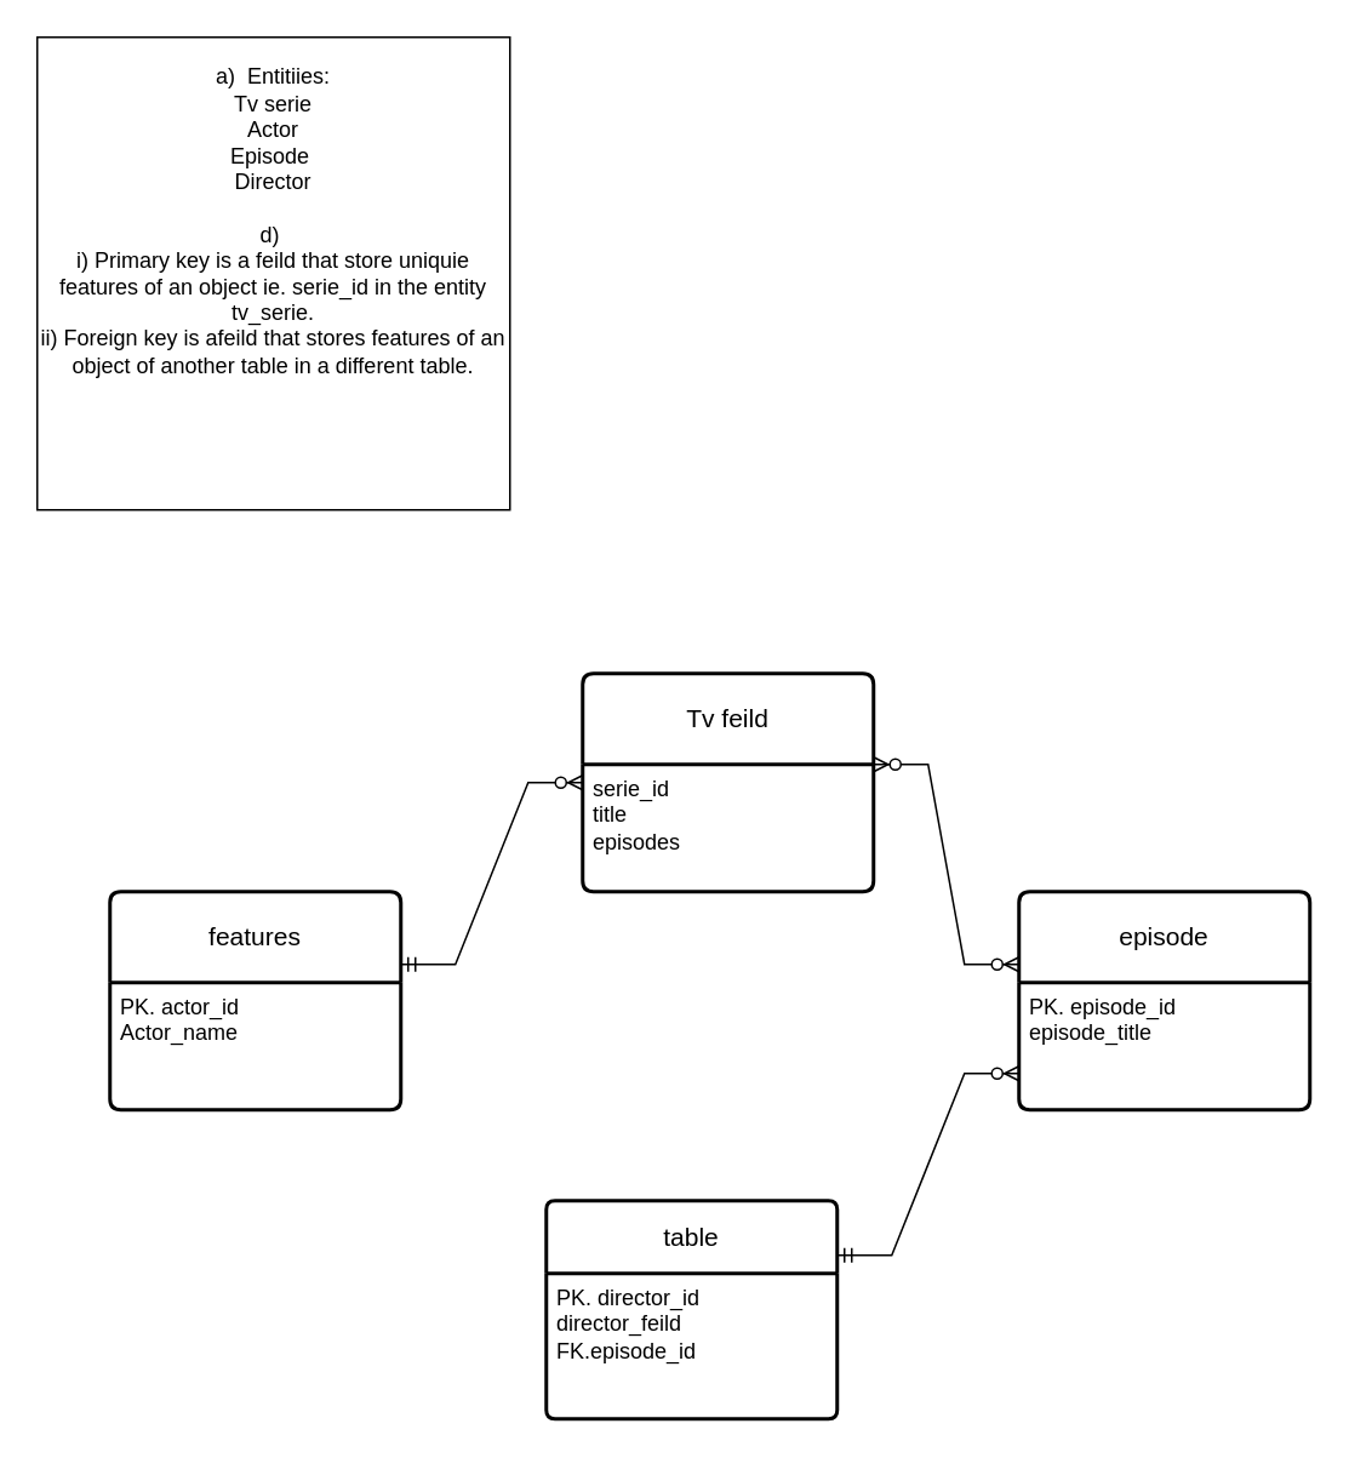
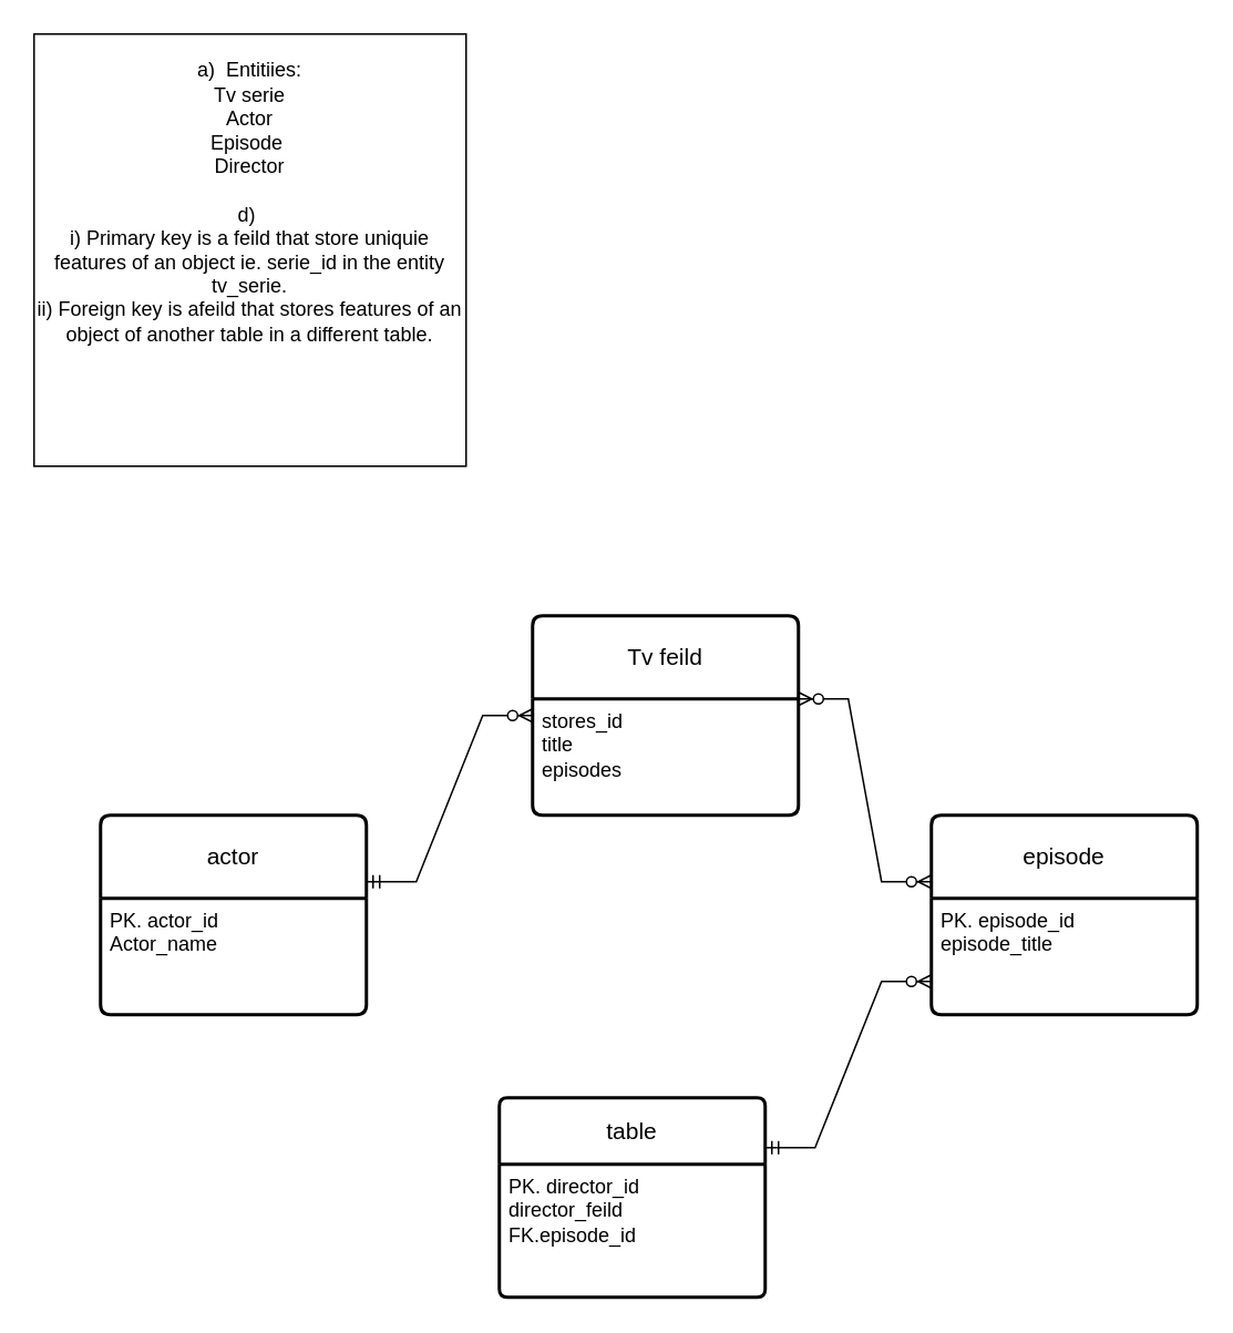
- <mxCell id="3" value="serie_id&lt;div&gt;title&lt;/div&gt;&lt;div&gt;episodes&lt;/div&gt;" style="align=left;strokeColor=none;fillColor=none;spacingLeft=4;fontSize=12;verticalAlign=top;resizable=0;rotatable=0;part=1;html=1;" vertex="1" parent="2"><mxGeometry y="50" width="160" height="70" as="geometry" /></mxCell>
+ <mxCell id="3" value="stores_id&lt;div&gt;title&lt;/div&gt;&lt;div&gt;episodes&lt;/div&gt;" style="align=left;strokeColor=none;fillColor=none;spacingLeft=4;fontSize=12;verticalAlign=top;resizable=0;rotatable=0;part=1;html=1;" vertex="1" parent="2"><mxGeometry y="50" width="160" height="70" as="geometry" /></mxCell>
- <mxCell id="4" value="features" style="swimlane;childLayout=stackLayout;horizontal=1;startSize=50;horizontalStack=0;rounded=1;fontSize=14;fontStyle=0;strokeWidth=2;resizeParent=0;resizeLast=1;shadow=0;dashed=0;align=center;arcSize=4;whiteSpace=wrap;html=1;" vertex="1" parent="1"><mxGeometry x="60" y="490" width="160" height="120" as="geometry" /></mxCell>
+ <mxCell id="4" value="actor" style="swimlane;childLayout=stackLayout;horizontal=1;startSize=50;horizontalStack=0;rounded=1;fontSize=14;fontStyle=0;strokeWidth=2;resizeParent=0;resizeLast=1;shadow=0;dashed=0;align=center;arcSize=4;whiteSpace=wrap;html=1;" vertex="1" parent="1"><mxGeometry x="60" y="490" width="160" height="120" as="geometry" /></mxCell>
